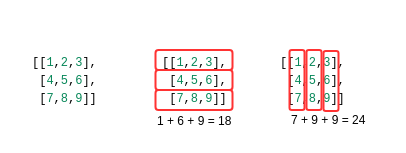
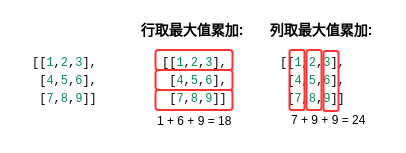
+ <mxCell id="19" value="行取最大值累加:" style="text;html=1;strokeColor=none;fillColor=none;align=center;verticalAlign=middle;whiteSpace=wrap;rounded=0;fontSize=14;fontStyle=1" vertex="1" parent="12"><mxGeometry width="114" height="20" as="geometry" /></mxCell>
+ <mxCell id="11" value="列取最大值累加:" style="text;html=1;strokeColor=none;fillColor=none;align=center;verticalAlign=middle;whiteSpace=wrap;rounded=0;fontSize=14;fontStyle=1" vertex="1" parent="2"><mxGeometry width="114" height="20" as="geometry" /></mxCell>
